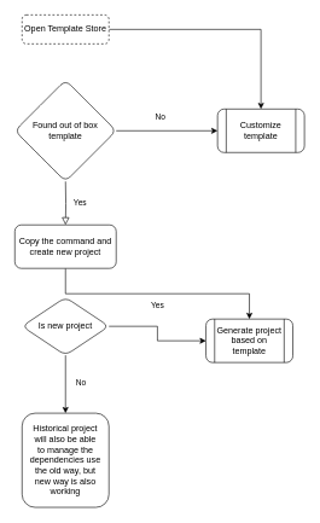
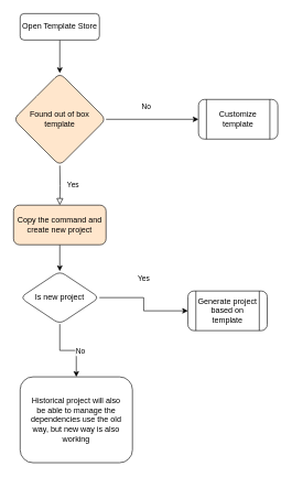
- <mxCell id="3" value="Open Template Store" style="rounded=1;whiteSpace=wrap;html=1;fontSize=12;glass=0;strokeWidth=1;shadow=0;dashed=1;" parent="1" vertex="1"><mxGeometry x="30" y="20" width="120" height="40" as="geometry" /></mxCell>
+ <mxCell id="3" value="Open Template Store" style="rounded=1;whiteSpace=wrap;html=1;fontSize=12;glass=0;strokeWidth=1;shadow=0;" parent="1" vertex="1"><mxGeometry x="30" y="20" width="120" height="40" as="geometry" /></mxCell>
- <mxCell id="2" value="" style="edgeStyle=orthogonalEdgeStyle;rounded=0;orthogonalLoop=1;jettySize=auto;html=1;" edge="1" parent="1" source="3" target="17"><mxGeometry relative="1" as="geometry" /></mxCell>
+ <mxCell id="2" value="" style="edgeStyle=orthogonalEdgeStyle;rounded=0;orthogonalLoop=1;jettySize=auto;html=1;" edge="1" parent="1" source="3" target="16"><mxGeometry relative="1" as="geometry" /></mxCell>
- <mxCell id="16" value="Found out of box template" style="rhombus;whiteSpace=wrap;html=1;rounded=1;glass=0;strokeWidth=1;shadow=0;" vertex="1" parent="1"><mxGeometry x="20" y="110" width="140" height="140" as="geometry" /></mxCell>
+ <mxCell id="16" value="Found out of box template" style="rhombus;whiteSpace=wrap;html=1;rounded=1;glass=0;strokeWidth=1;shadow=0;fillColor=#ffe6cc;" vertex="1" parent="1"><mxGeometry x="20" y="110" width="140" height="140" as="geometry" /></mxCell>
- <mxCell id="6" value="Copy the command and create new project" style="rounded=1;whiteSpace=wrap;html=1;fontSize=12;glass=0;strokeWidth=1;shadow=0;" parent="1" vertex="1"><mxGeometry x="20" y="310" width="140" height="60" as="geometry" /></mxCell>
+ <mxCell id="6" value="Copy the command and create new project" style="rounded=1;whiteSpace=wrap;html=1;fontSize=12;glass=0;strokeWidth=1;shadow=0;fillColor=#ffe6cc;" parent="1" vertex="1"><mxGeometry x="20" y="310" width="140" height="60" as="geometry" /></mxCell>
- <mxCell id="5" value="" style="edgeStyle=orthogonalEdgeStyle;rounded=0;orthogonalLoop=1;jettySize=auto;html=1;exitX=0.5;exitY=1;exitDx=0;exitDy=0;" edge="1" parent="1" source="6" target="13"><mxGeometry relative="1" as="geometry"><mxPoint x="90" y="390" as="sourcePoint" /></mxGeometry></mxCell>
+ <mxCell id="5" value="" style="edgeStyle=orthogonalEdgeStyle;rounded=0;orthogonalLoop=1;jettySize=auto;html=1;exitX=0.5;exitY=1;exitDx=0;exitDy=0;" edge="1" parent="1" source="6" target="11"><mxGeometry relative="1" as="geometry"><mxPoint x="90" y="390" as="sourcePoint" /></mxGeometry></mxCell>
- <mxCell id="12" value="Historical project will also be able to manage the dependencies use the old way, but new way is also working" style="whiteSpace=wrap;html=1;rounded=1;glass=0;strokeWidth=1;shadow=0;spacingLeft=10;spacingRight=10;" vertex="1" parent="1"><mxGeometry x="30" y="570" width="120" height="130" as="geometry" /></mxCell>
+ <mxCell id="12" value="Historical project will also be able to manage the dependencies use the old way, but new way is also working" style="whiteSpace=wrap;html=1;rounded=1;glass=0;strokeWidth=1;shadow=0;spacingLeft=10;spacingRight=10;" vertex="1" parent="1"><mxGeometry x="30" y="570" width="170" height="130" as="geometry" /></mxCell>
